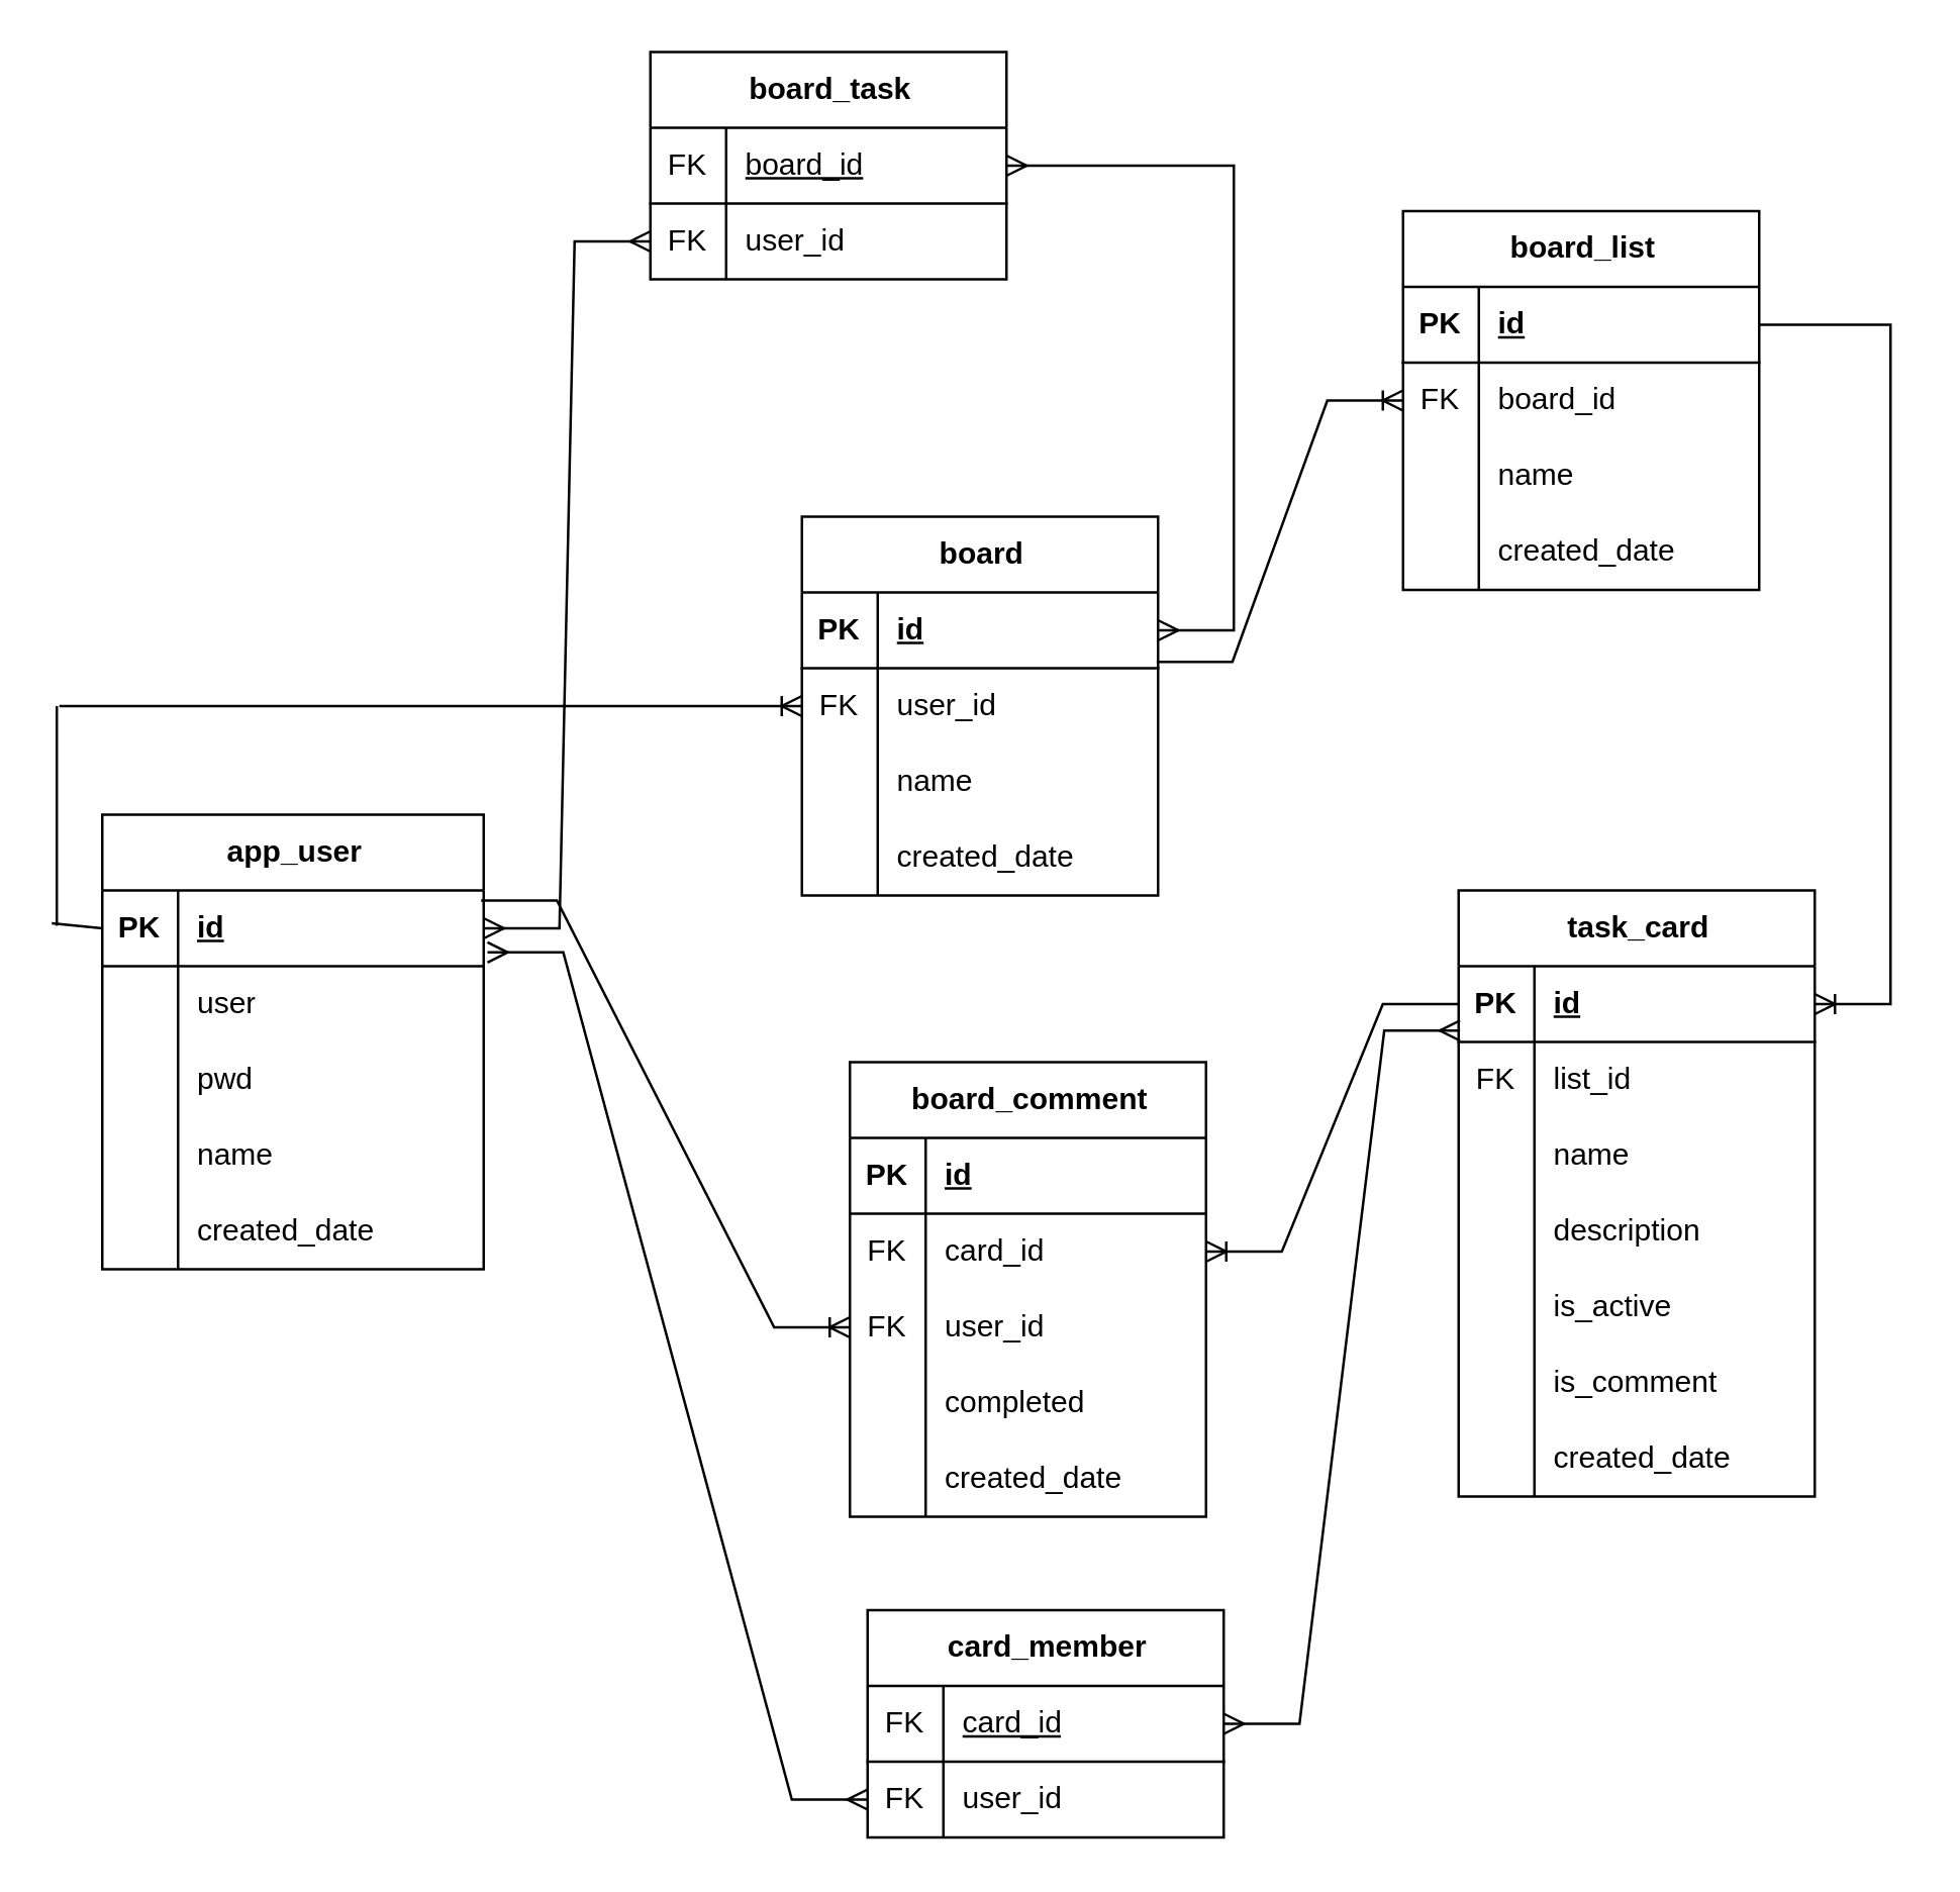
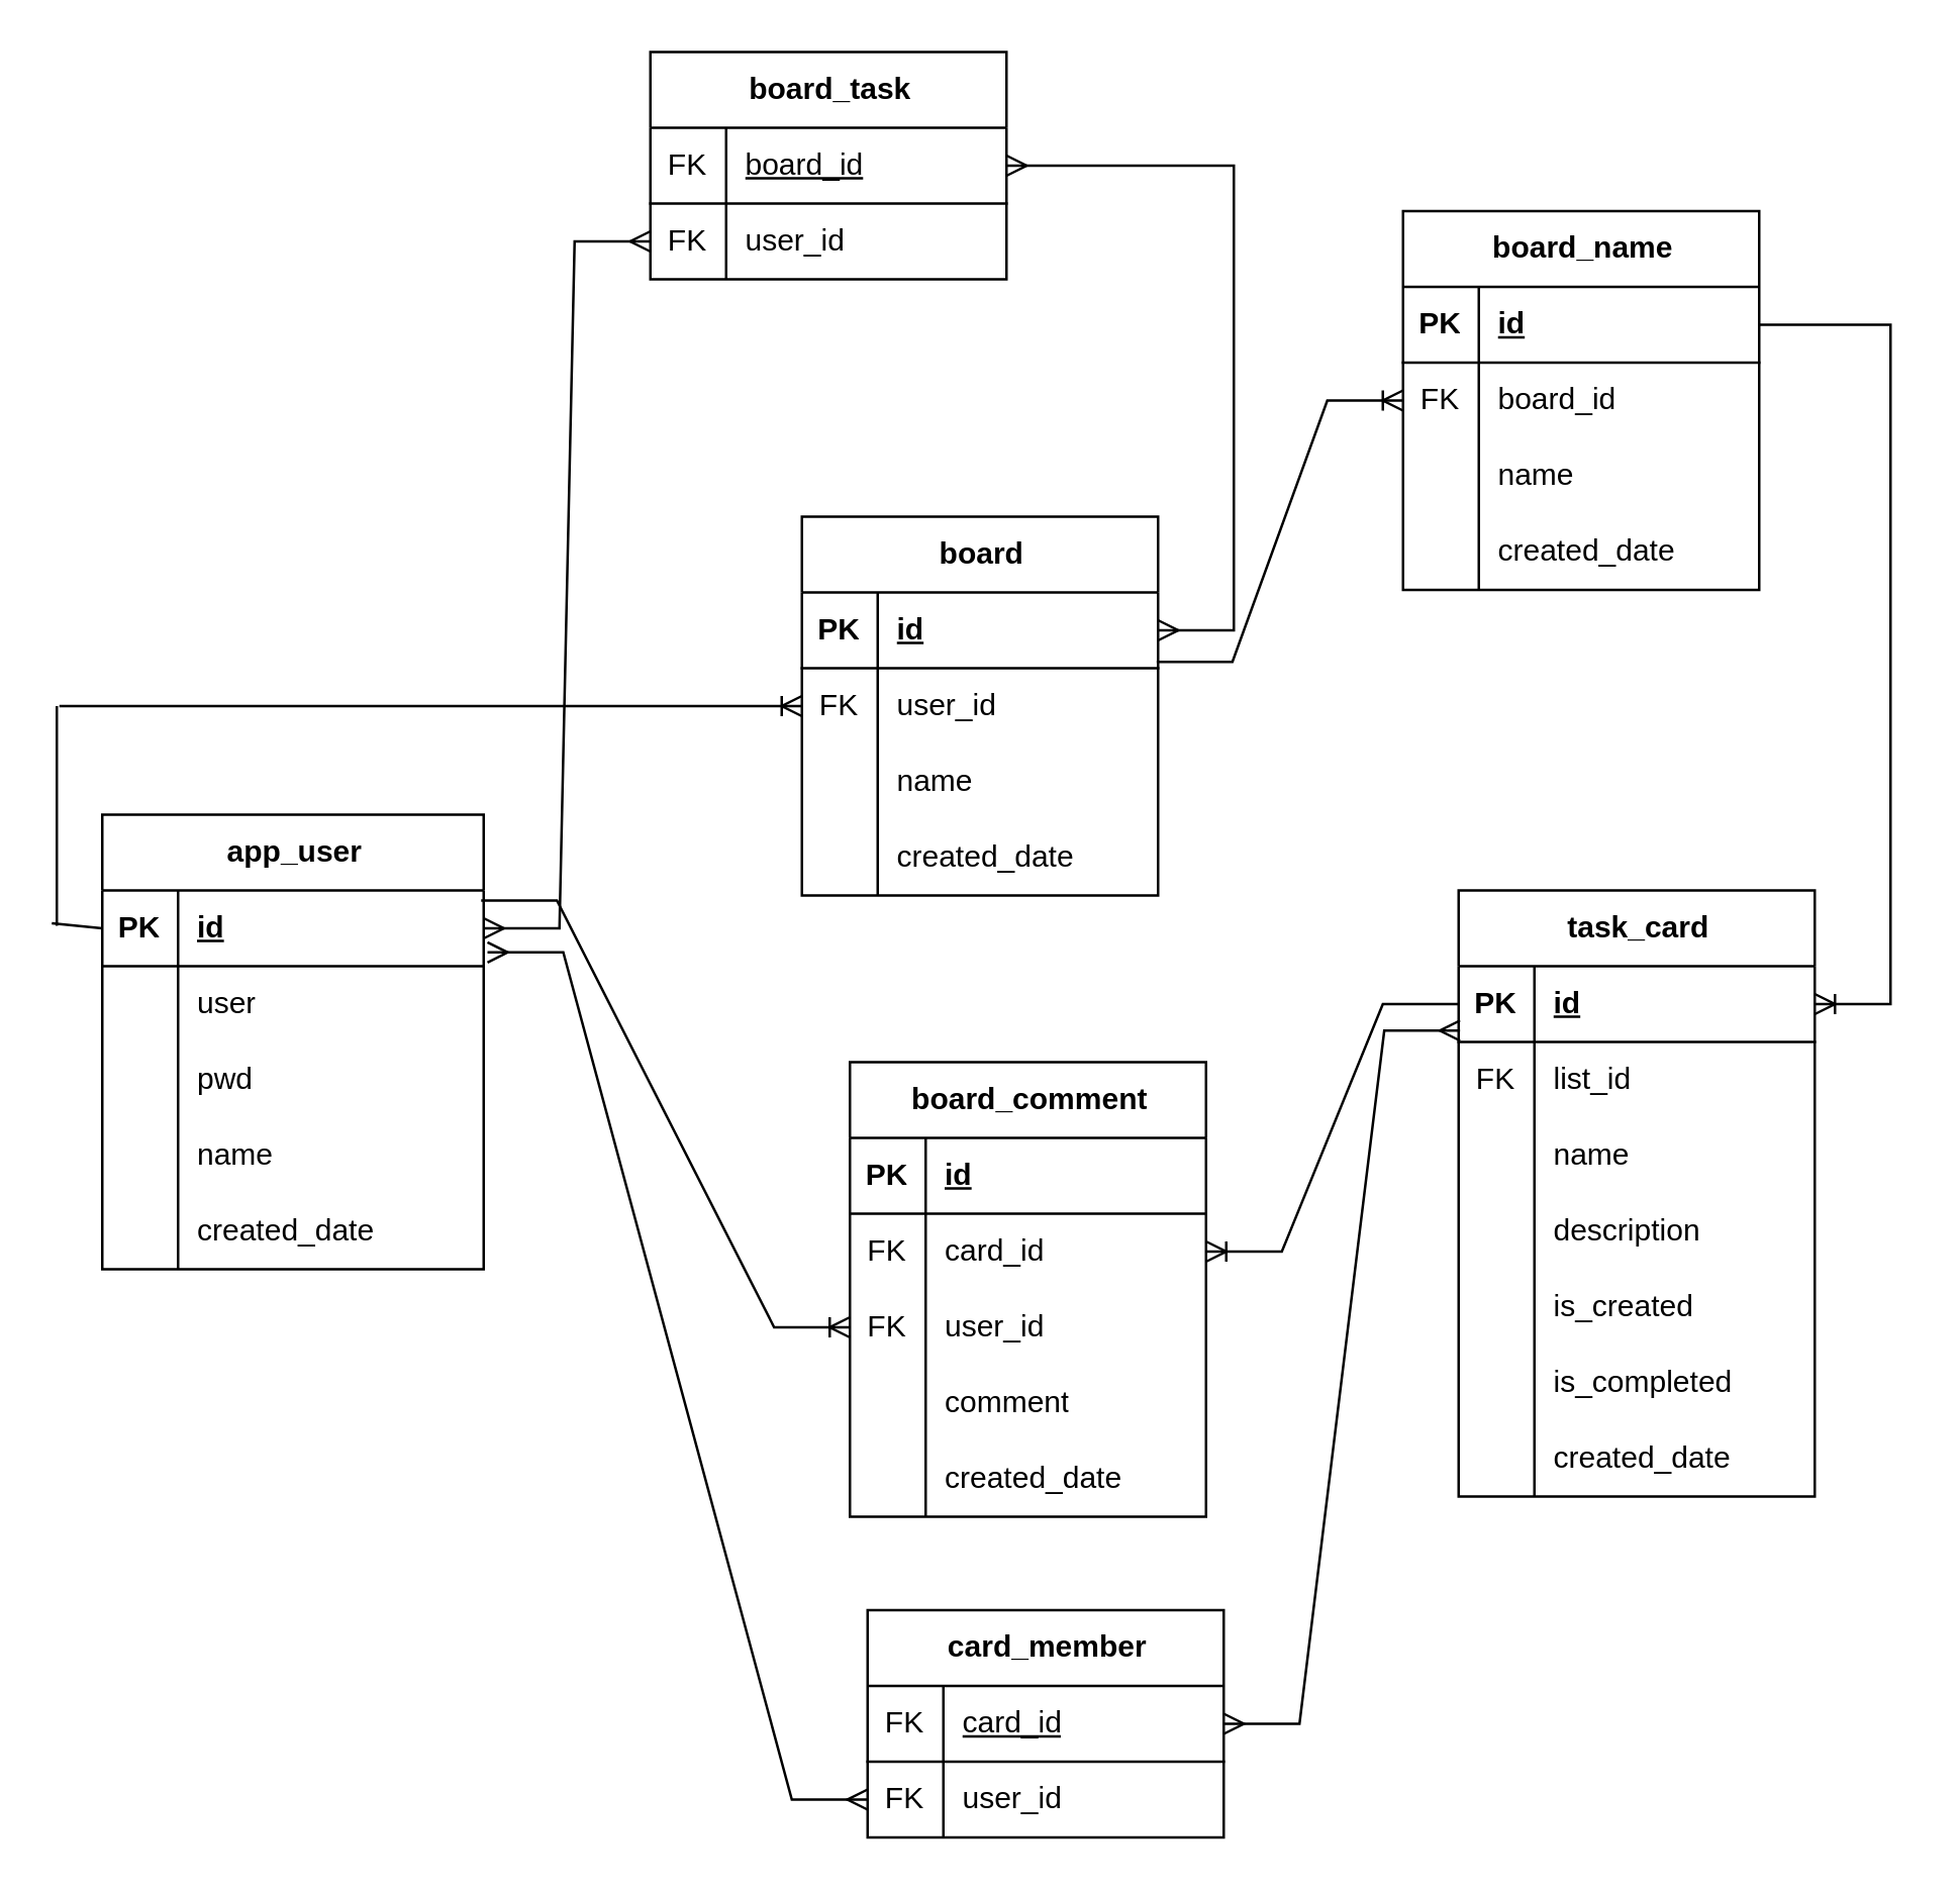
- <mxCell id="31" value="board_list" style="shape=table;startSize=30;container=1;collapsible=1;childLayout=tableLayout;fixedRows=1;rowLines=0;fontStyle=1;align=center;resizeLast=1;html=1;" vertex="1" parent="1"><mxGeometry x="555" y="83" width="141" height="150" as="geometry" /></mxCell>
+ <mxCell id="31" value="board_name" style="shape=table;startSize=30;container=1;collapsible=1;childLayout=tableLayout;fixedRows=1;rowLines=0;fontStyle=1;align=center;resizeLast=1;html=1;" vertex="1" parent="1"><mxGeometry x="555" y="83" width="141" height="150" as="geometry" /></mxCell>
- <mxCell id="61" value="is_active" style="shape=partialRectangle;connectable=0;fillColor=none;top=0;left=0;bottom=0;right=0;align=left;spacingLeft=6;overflow=hidden;whiteSpace=wrap;html=1;" vertex="1" parent="59"><mxGeometry x="30" width="111" height="30" as="geometry"><mxRectangle width="111" height="30" as="alternateBounds" /></mxGeometry></mxCell>
+ <mxCell id="61" value="is_created" style="shape=partialRectangle;connectable=0;fillColor=none;top=0;left=0;bottom=0;right=0;align=left;spacingLeft=6;overflow=hidden;whiteSpace=wrap;html=1;" vertex="1" parent="59"><mxGeometry x="30" width="111" height="30" as="geometry"><mxRectangle width="111" height="30" as="alternateBounds" /></mxGeometry></mxCell>
- <mxCell id="64" value="is_comment" style="shape=partialRectangle;connectable=0;fillColor=none;top=0;left=0;bottom=0;right=0;align=left;spacingLeft=6;overflow=hidden;whiteSpace=wrap;html=1;" vertex="1" parent="62"><mxGeometry x="30" width="111" height="30" as="geometry"><mxRectangle width="111" height="30" as="alternateBounds" /></mxGeometry></mxCell>
+ <mxCell id="64" value="is_completed" style="shape=partialRectangle;connectable=0;fillColor=none;top=0;left=0;bottom=0;right=0;align=left;spacingLeft=6;overflow=hidden;whiteSpace=wrap;html=1;" vertex="1" parent="62"><mxGeometry x="30" width="111" height="30" as="geometry"><mxRectangle width="111" height="30" as="alternateBounds" /></mxGeometry></mxCell>
- <mxCell id="81" value="completed" style="shape=partialRectangle;connectable=0;fillColor=none;top=0;left=0;bottom=0;right=0;align=left;spacingLeft=6;overflow=hidden;whiteSpace=wrap;html=1;" vertex="1" parent="79"><mxGeometry x="30" width="111" height="30" as="geometry"><mxRectangle width="111" height="30" as="alternateBounds" /></mxGeometry></mxCell>
+ <mxCell id="81" value="comment" style="shape=partialRectangle;connectable=0;fillColor=none;top=0;left=0;bottom=0;right=0;align=left;spacingLeft=6;overflow=hidden;whiteSpace=wrap;html=1;" vertex="1" parent="79"><mxGeometry x="30" width="111" height="30" as="geometry"><mxRectangle width="111" height="30" as="alternateBounds" /></mxGeometry></mxCell>
